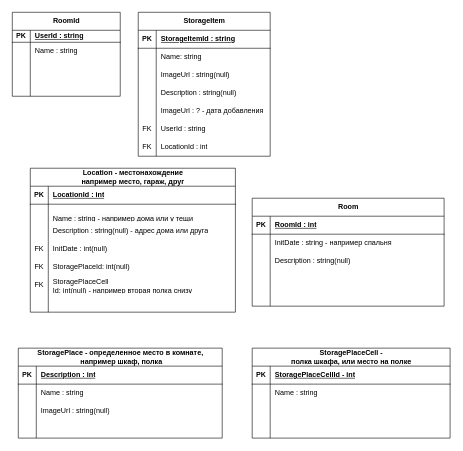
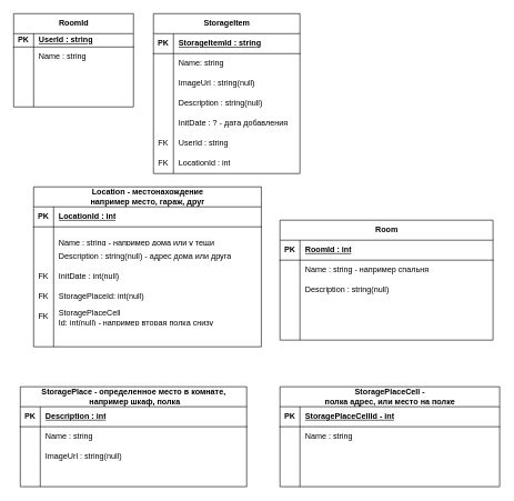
- <mxCell id="30" value="ImageUrl : ? - дата добавления" style="shape=partialRectangle;connectable=0;fillColor=none;top=0;left=0;bottom=0;right=0;align=left;spacingLeft=6;overflow=hidden;whiteSpace=wrap;html=1;" parent="28" vertex="1"><mxGeometry x="30" width="190" height="30" as="geometry"><mxRectangle width="190" height="30" as="alternateBounds" /></mxGeometry></mxCell>
+ <mxCell id="30" value="InitDate : ? - дата добавления" style="shape=partialRectangle;connectable=0;fillColor=none;top=0;left=0;bottom=0;right=0;align=left;spacingLeft=6;overflow=hidden;whiteSpace=wrap;html=1;" parent="28" vertex="1"><mxGeometry x="30" width="190" height="30" as="geometry"><mxRectangle width="190" height="30" as="alternateBounds" /></mxGeometry></mxCell>
- <mxCell id="65" value="InitDate : string - например спальня" style="shape=partialRectangle;connectable=0;fillColor=none;top=0;left=0;bottom=0;right=0;align=left;spacingLeft=6;overflow=hidden;whiteSpace=wrap;html=1;" parent="63" vertex="1"><mxGeometry x="30" width="290" height="30" as="geometry"><mxRectangle width="290" height="30" as="alternateBounds" /></mxGeometry></mxCell>
+ <mxCell id="65" value="Name : string - например спальня" style="shape=partialRectangle;connectable=0;fillColor=none;top=0;left=0;bottom=0;right=0;align=left;spacingLeft=6;overflow=hidden;whiteSpace=wrap;html=1;" parent="63" vertex="1"><mxGeometry x="30" width="290" height="30" as="geometry"><mxRectangle width="290" height="30" as="alternateBounds" /></mxGeometry></mxCell>
- <mxCell id="88" value="StoragePlaceCell - &lt;br&gt;полка шкафа, или место на полке" style="shape=table;startSize=30;container=1;collapsible=1;childLayout=tableLayout;fixedRows=1;rowLines=0;fontStyle=1;align=center;resizeLast=1;html=1;" parent="1" vertex="1"><mxGeometry x="420" y="580" width="330" height="150" as="geometry" /></mxCell>
+ <mxCell id="88" value="StoragePlaceCell - &lt;br&gt;полка адрес, или место на полке" style="shape=table;startSize=30;container=1;collapsible=1;childLayout=tableLayout;fixedRows=1;rowLines=0;fontStyle=1;align=center;resizeLast=1;html=1;" parent="1" vertex="1"><mxGeometry x="420" y="580" width="330" height="150" as="geometry" /></mxCell>
